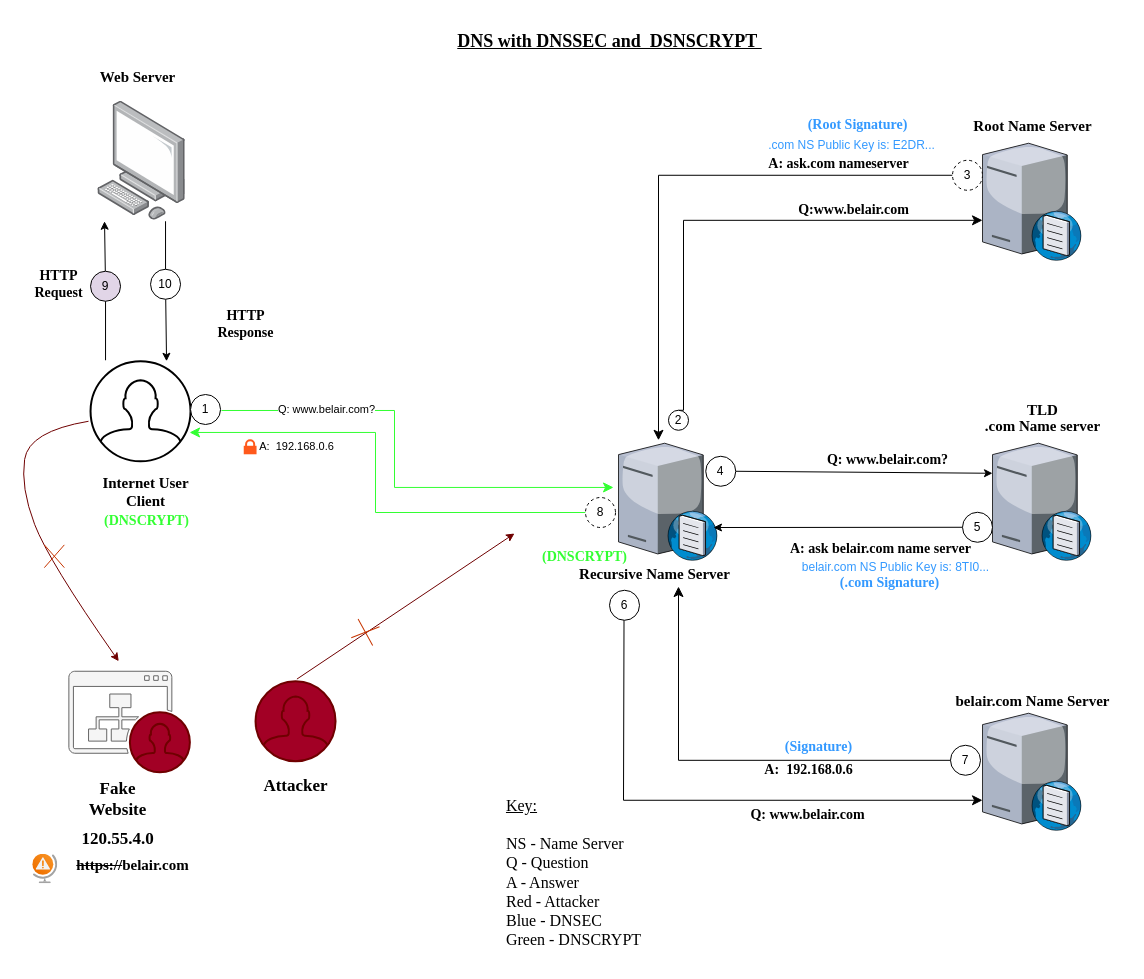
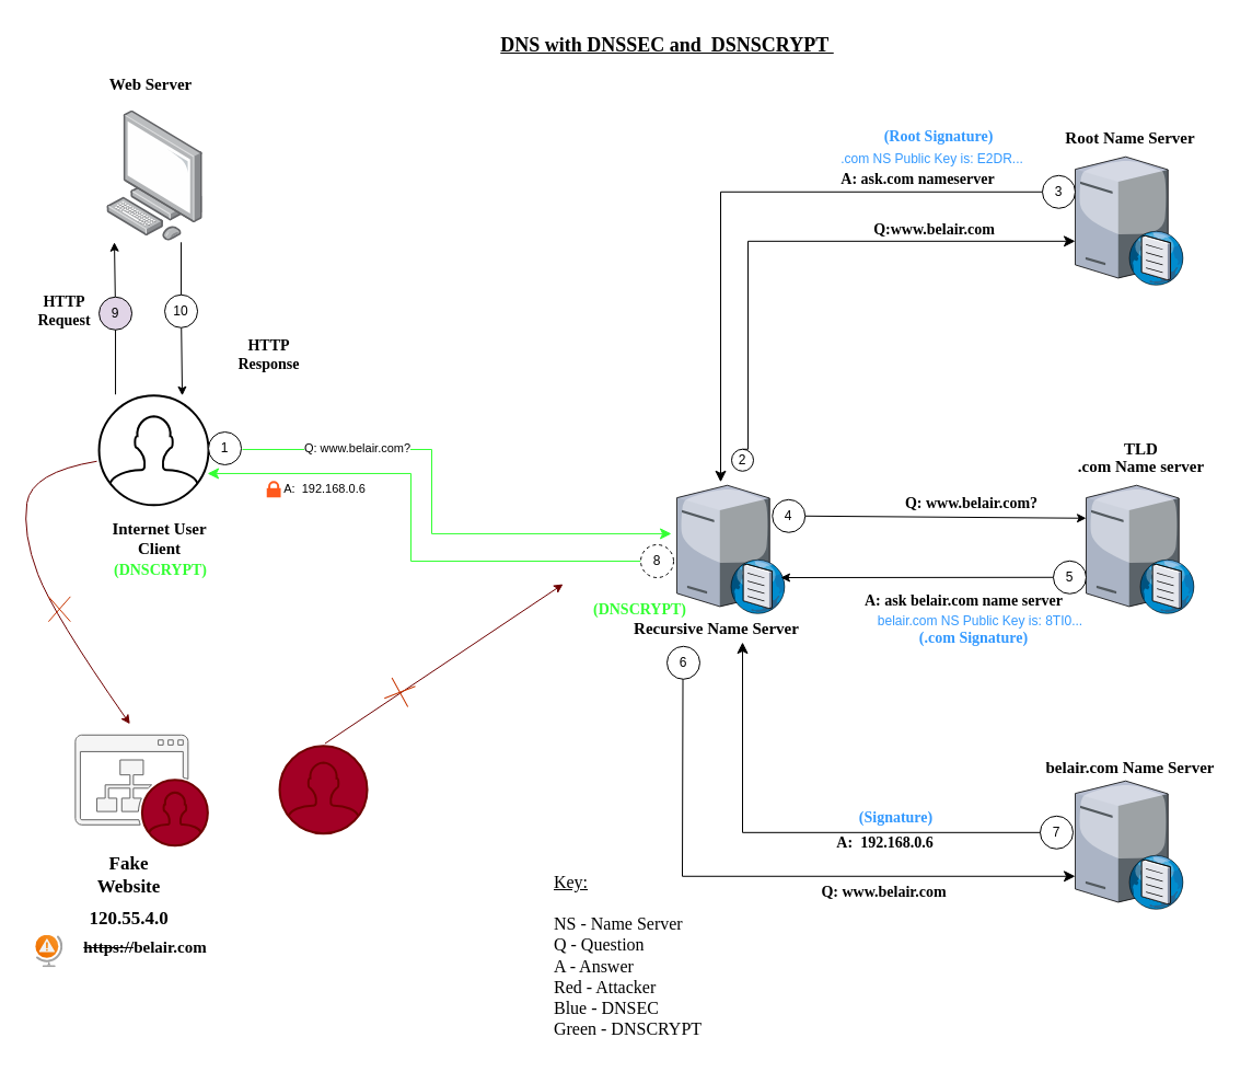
- <mxCell id="26" value="3" style="ellipse;whiteSpace=wrap;html=1;aspect=fixed;dashed=1;" parent="1" vertex="1"><mxGeometry x="952" y="159.78" width="30" height="30" as="geometry" /></mxCell>
+ <mxCell id="26" value="3" style="ellipse;whiteSpace=wrap;html=1;aspect=fixed;" parent="1" vertex="1"><mxGeometry x="952" y="159.78" width="30" height="30" as="geometry" /></mxCell>
- <mxCell id="62" value="Attacker" style="text;html=1;align=center;verticalAlign=middle;resizable=0;points=[];autosize=1;strokeColor=none;fillColor=none;fontStyle=1;fontFamily=Times New Roman;fontSize=17;" parent="1" vertex="1"><mxGeometry x="250.04" y="770.76" width="90" height="30" as="geometry" /></mxCell>
